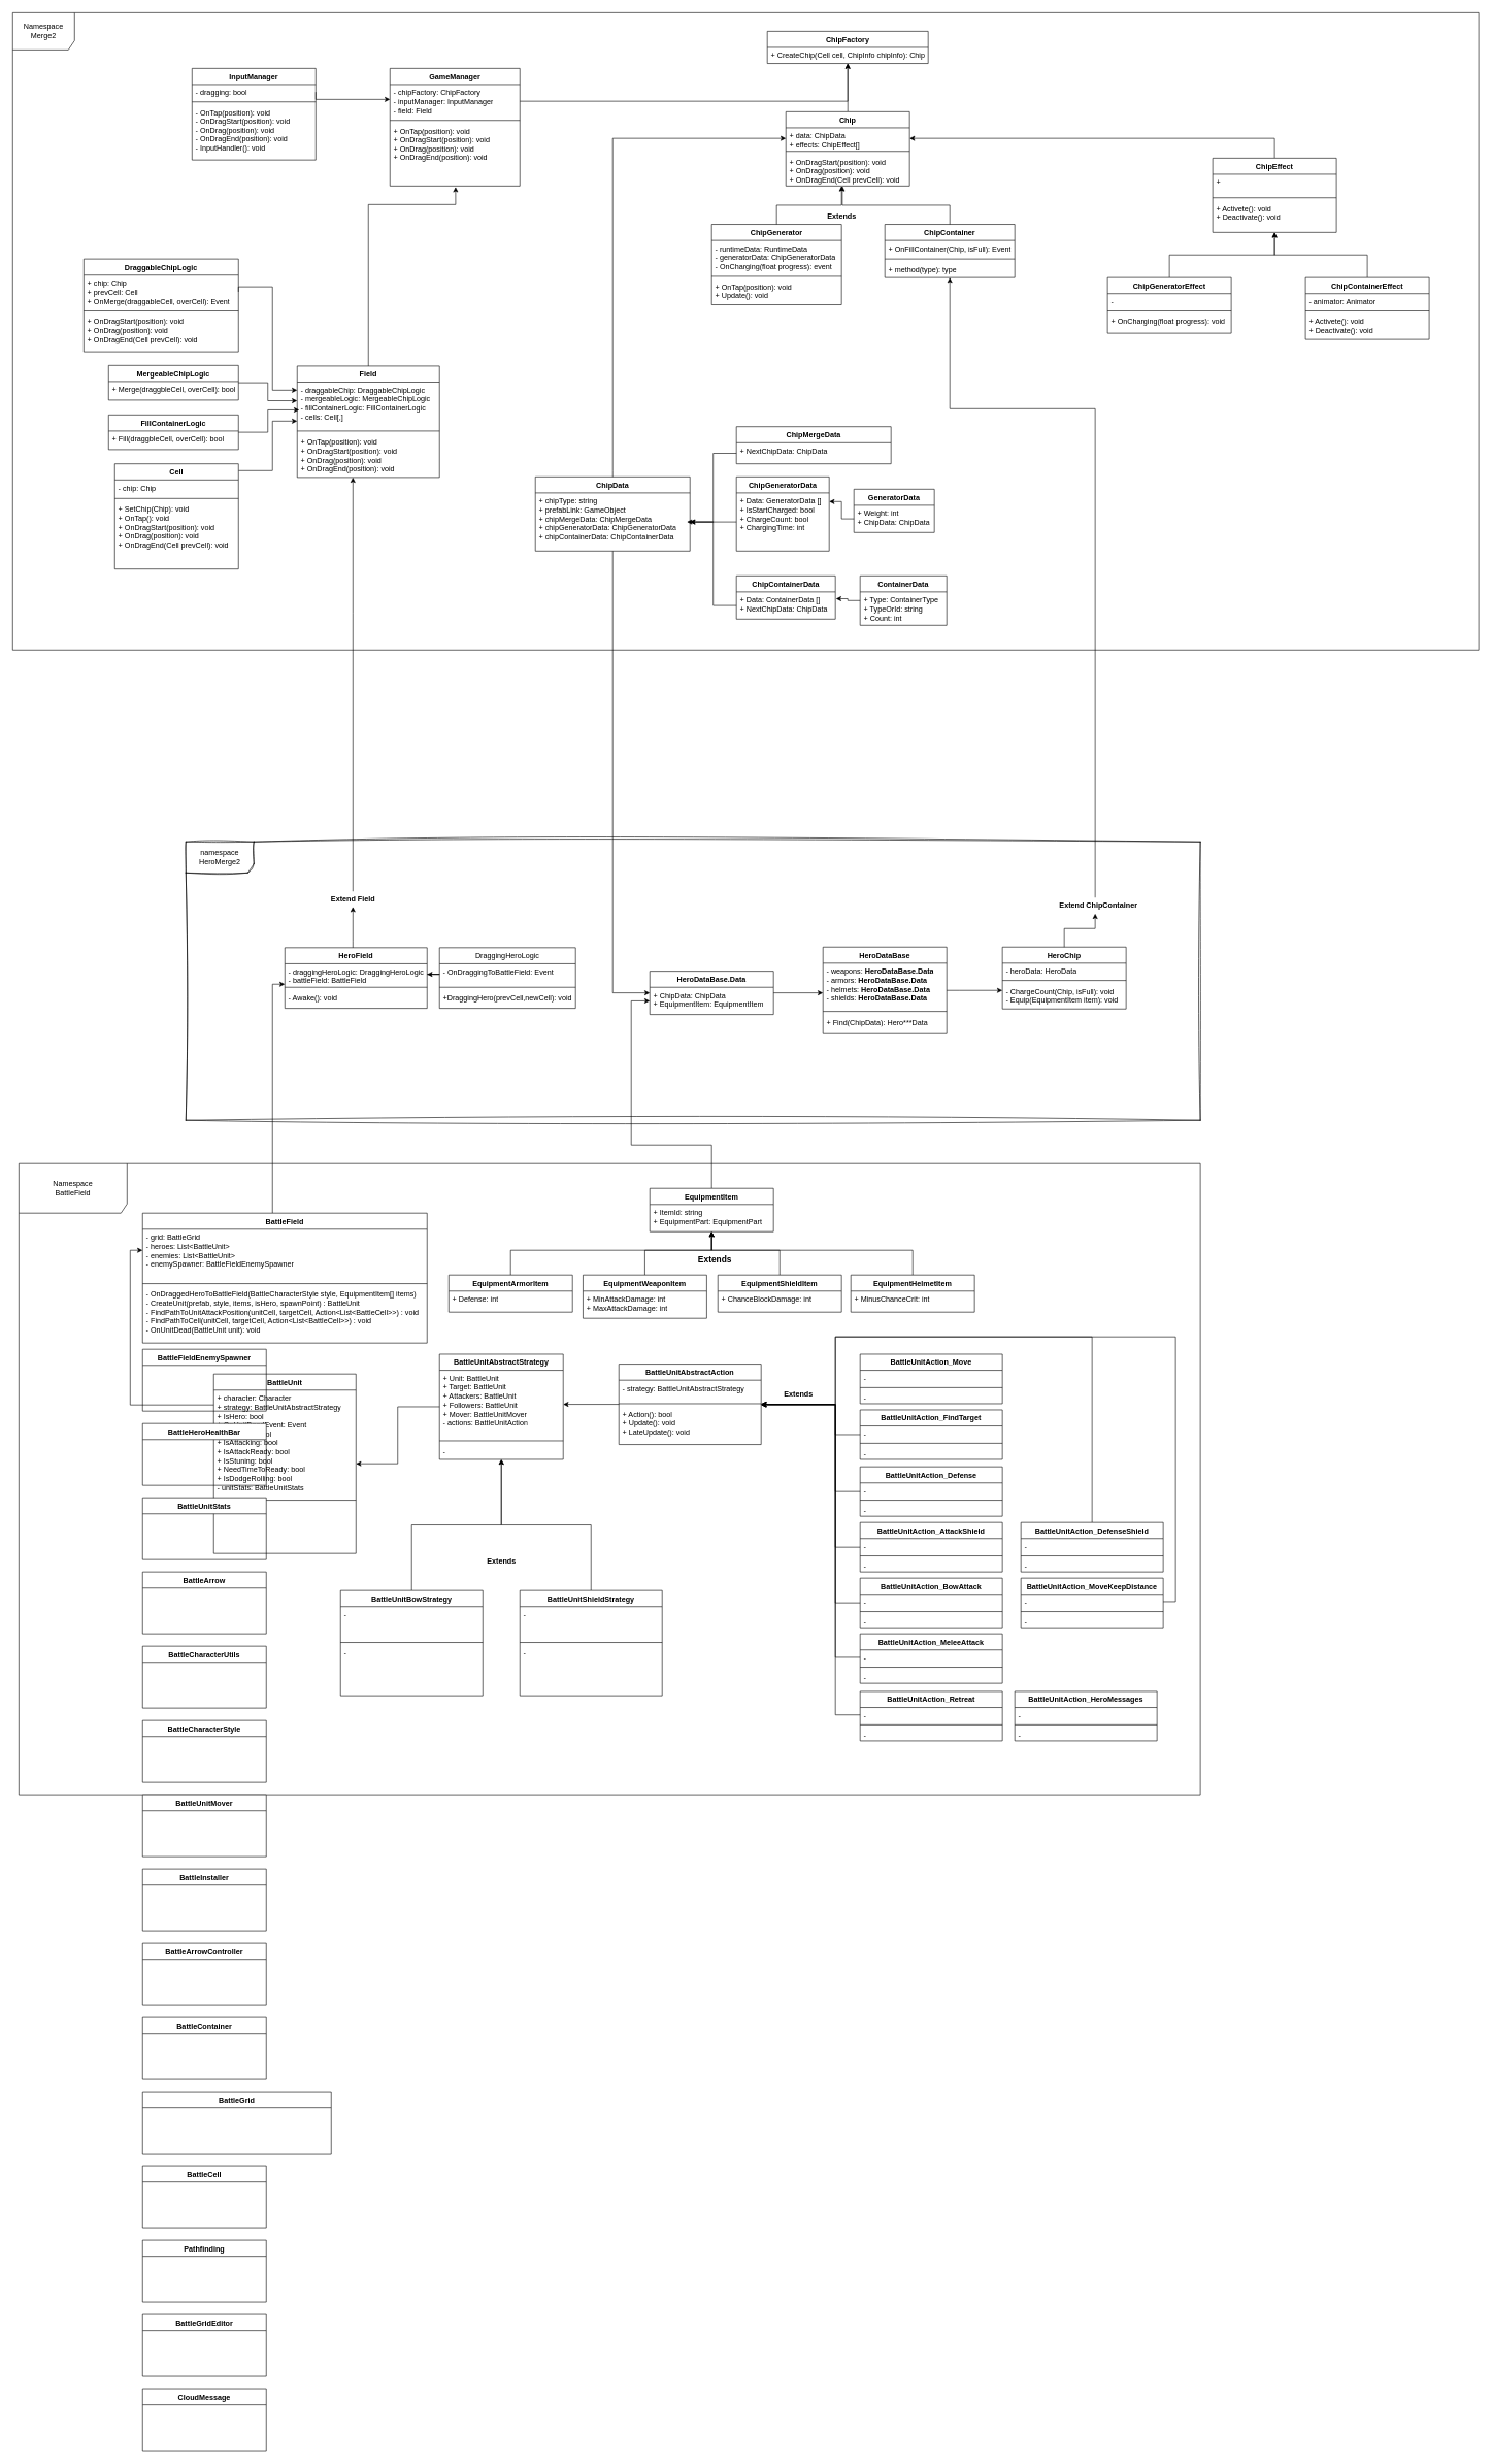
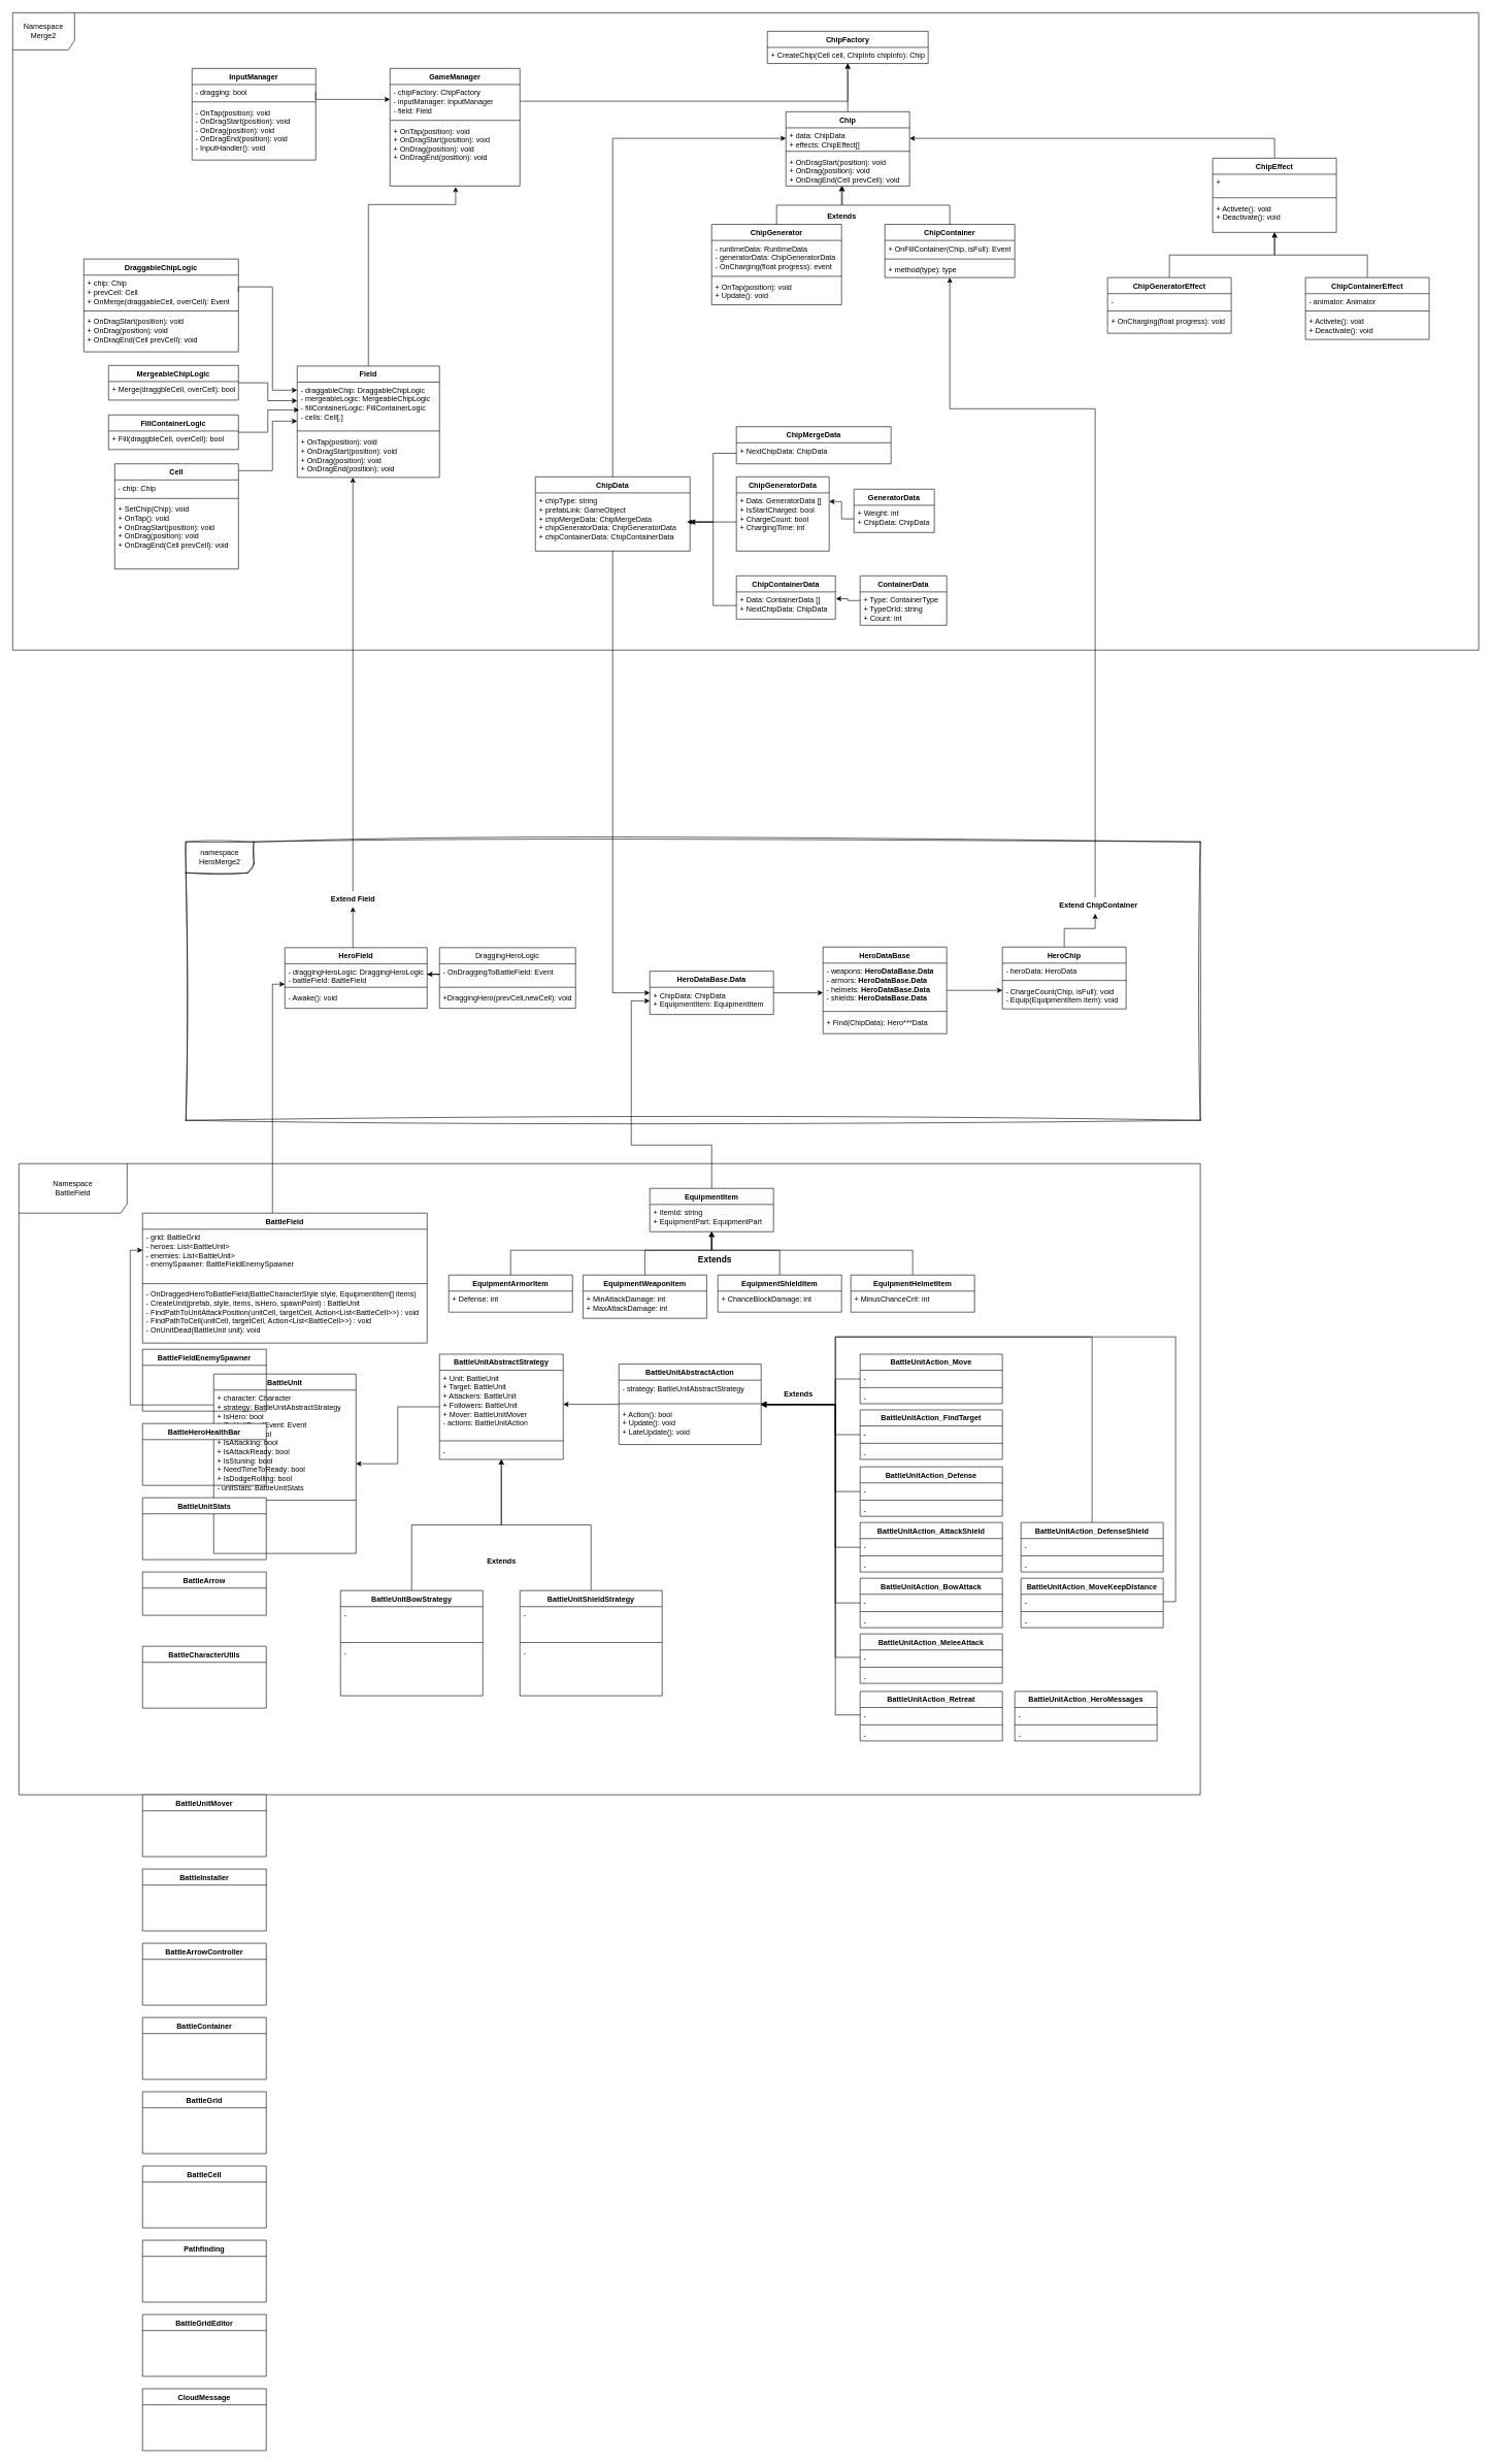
+ <mxCell id="174" style="edgeStyle=orthogonalEdgeStyle;rounded=0;orthogonalLoop=1;jettySize=auto;html=1;" edge="1" parent="1" source="175" target="158"><mxGeometry relative="1" as="geometry"><Array as="points"><mxPoint x="1350" y="2228" /><mxPoint x="1350" y="2269" /></Array></mxGeometry></mxCell>
- <mxCell id="215" value="BattleArrow" style="swimlane;fontStyle=1;align=center;verticalAlign=top;childLayout=stackLayout;horizontal=1;startSize=26;horizontalStack=0;resizeParent=1;resizeParentMax=0;resizeLast=0;collapsible=1;marginBottom=0;whiteSpace=wrap;html=1;" vertex="1" parent="1"><mxGeometry x="230" y="2540" width="200" height="100" as="geometry" /></mxCell>
+ <mxCell id="215" value="BattleArrow" style="swimlane;fontStyle=1;align=center;verticalAlign=top;childLayout=stackLayout;horizontal=1;startSize=26;horizontalStack=0;resizeParent=1;resizeParentMax=0;resizeLast=0;collapsible=1;marginBottom=0;whiteSpace=wrap;html=1;" vertex="1" parent="1"><mxGeometry x="230" y="2540" width="200" height="70" as="geometry" /></mxCell>
- <mxCell id="217" value="BattleCharacterStyle" style="swimlane;fontStyle=1;align=center;verticalAlign=top;childLayout=stackLayout;horizontal=1;startSize=26;horizontalStack=0;resizeParent=1;resizeParentMax=0;resizeLast=0;collapsible=1;marginBottom=0;whiteSpace=wrap;html=1;" vertex="1" parent="1"><mxGeometry x="230" y="2780" width="200" height="100" as="geometry" /></mxCell>
- <mxCell id="222" value="BattleGrid" style="swimlane;fontStyle=1;align=center;verticalAlign=top;childLayout=stackLayout;horizontal=1;startSize=26;horizontalStack=0;resizeParent=1;resizeParentMax=0;resizeLast=0;collapsible=1;marginBottom=0;whiteSpace=wrap;html=1;" vertex="1" parent="1"><mxGeometry x="230" y="3380" width="305" height="100" as="geometry" /></mxCell>
+ <mxCell id="222" value="BattleGrid" style="swimlane;fontStyle=1;align=center;verticalAlign=top;childLayout=stackLayout;horizontal=1;startSize=26;horizontalStack=0;resizeParent=1;resizeParentMax=0;resizeLast=0;collapsible=1;marginBottom=0;whiteSpace=wrap;html=1;" vertex="1" parent="1"><mxGeometry x="230" y="3380" width="200" height="100" as="geometry" /></mxCell>
